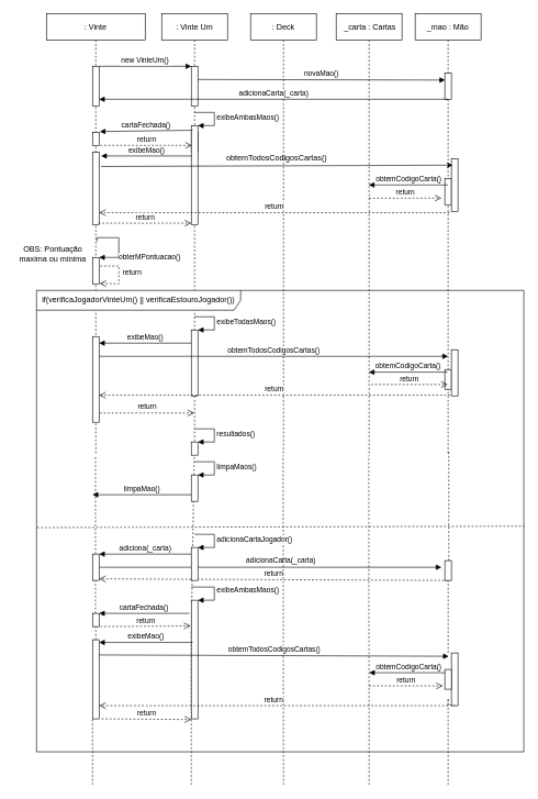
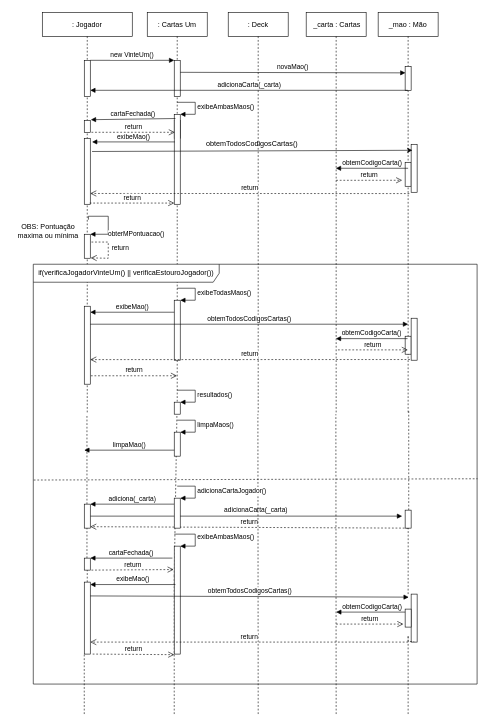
- <mxCell id="3" value=": Vinte" style="shape=umlLifeline;perimeter=lifelinePerimeter;container=1;collapsible=0;recursiveResize=0;rounded=0;shadow=0;strokeWidth=1;" parent="1" vertex="1"><mxGeometry x="70" y="20" width="150" height="670" as="geometry" /></mxCell>
+ <mxCell id="3" value=": Jogador" style="shape=umlLifeline;perimeter=lifelinePerimeter;container=1;collapsible=0;recursiveResize=0;rounded=0;shadow=0;strokeWidth=1;" parent="1" vertex="1"><mxGeometry x="70" y="20" width="150" height="670" as="geometry" /></mxCell>
- <mxCell id="12" value=": Vinte Um" style="shape=umlLifeline;perimeter=lifelinePerimeter;container=1;collapsible=0;recursiveResize=0;rounded=0;shadow=0;strokeWidth=1;" parent="1" vertex="1"><mxGeometry x="245" y="20" width="100" height="670" as="geometry" /></mxCell>
+ <mxCell id="12" value=": Cartas Um" style="shape=umlLifeline;perimeter=lifelinePerimeter;container=1;collapsible=0;recursiveResize=0;rounded=0;shadow=0;strokeWidth=1;" parent="1" vertex="1"><mxGeometry x="245" y="20" width="100" height="670" as="geometry" /></mxCell>
